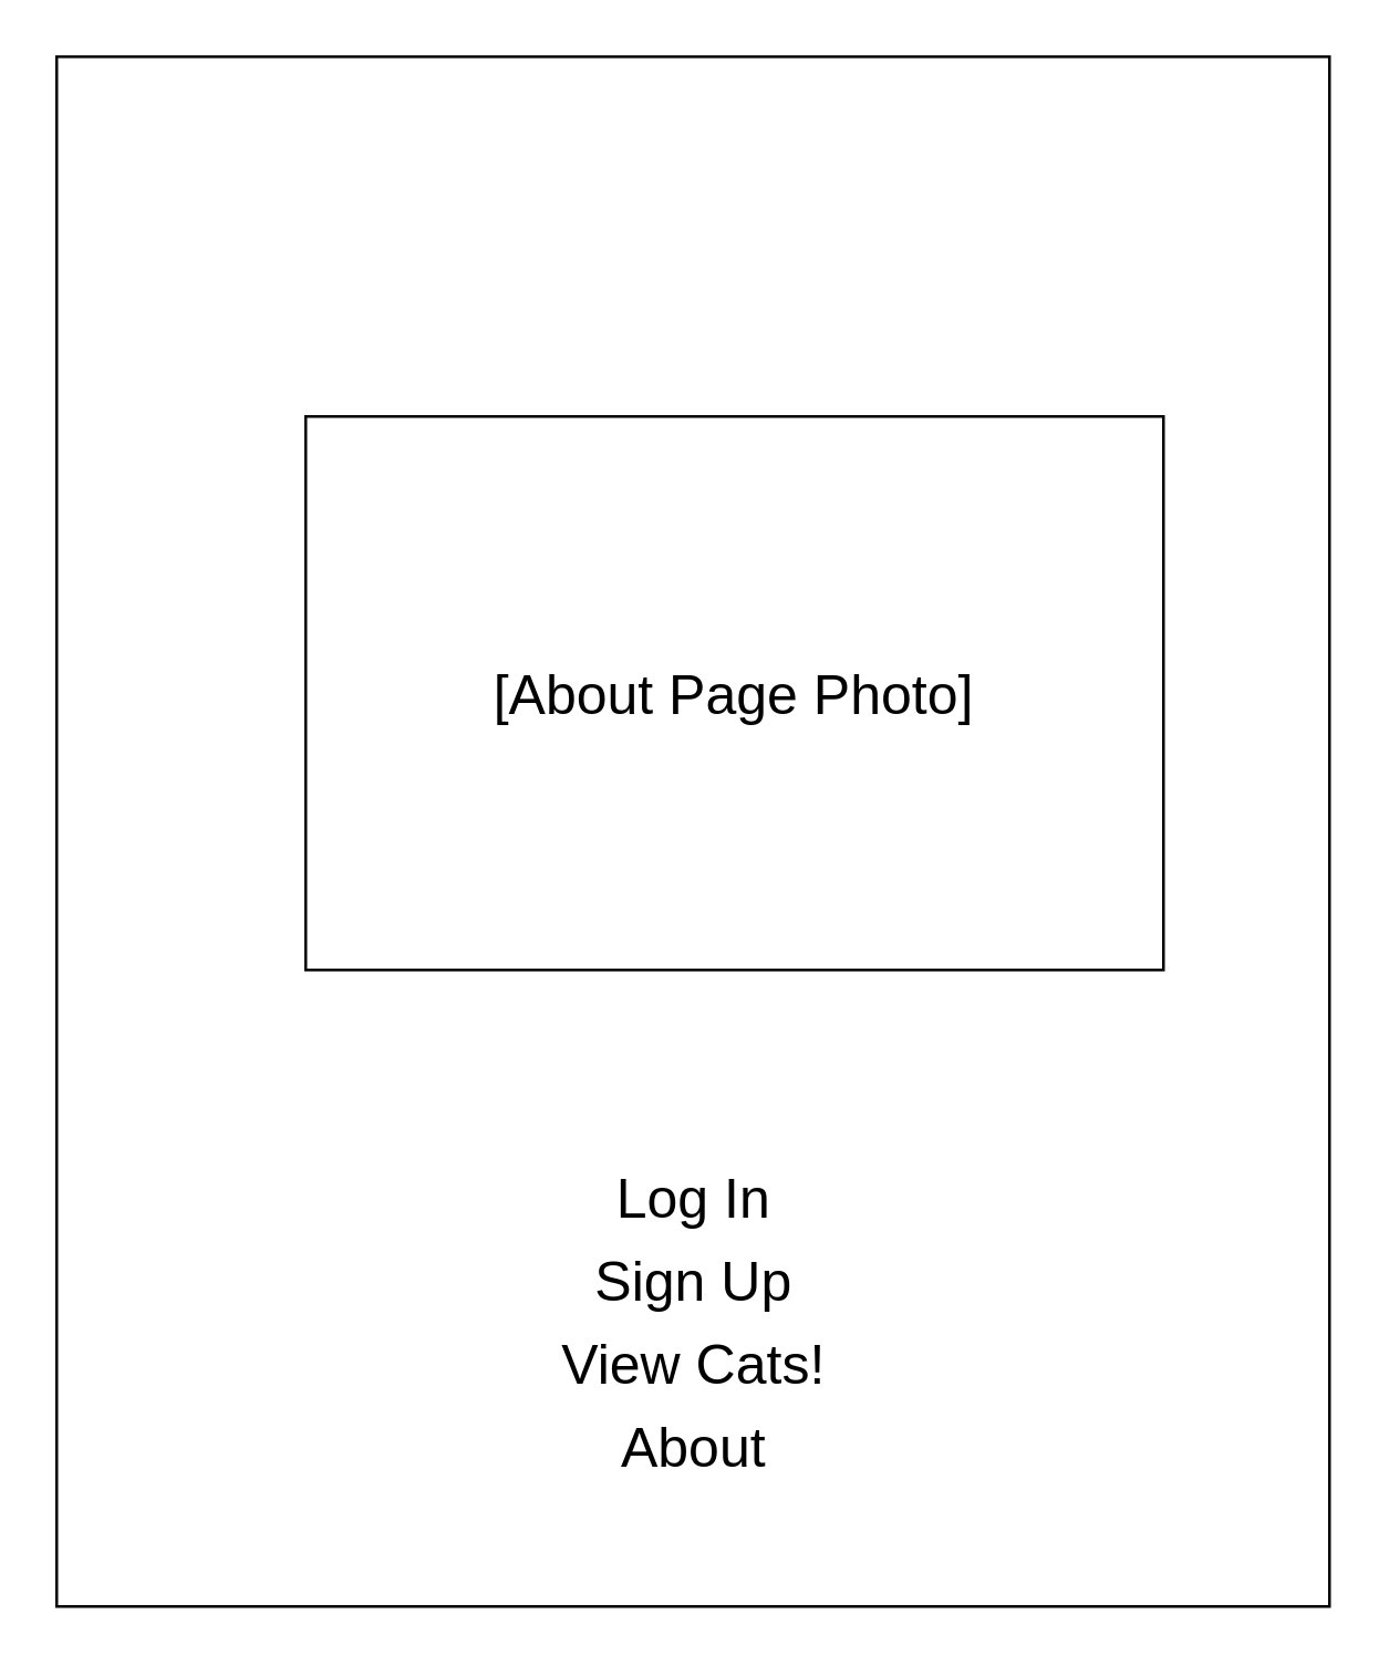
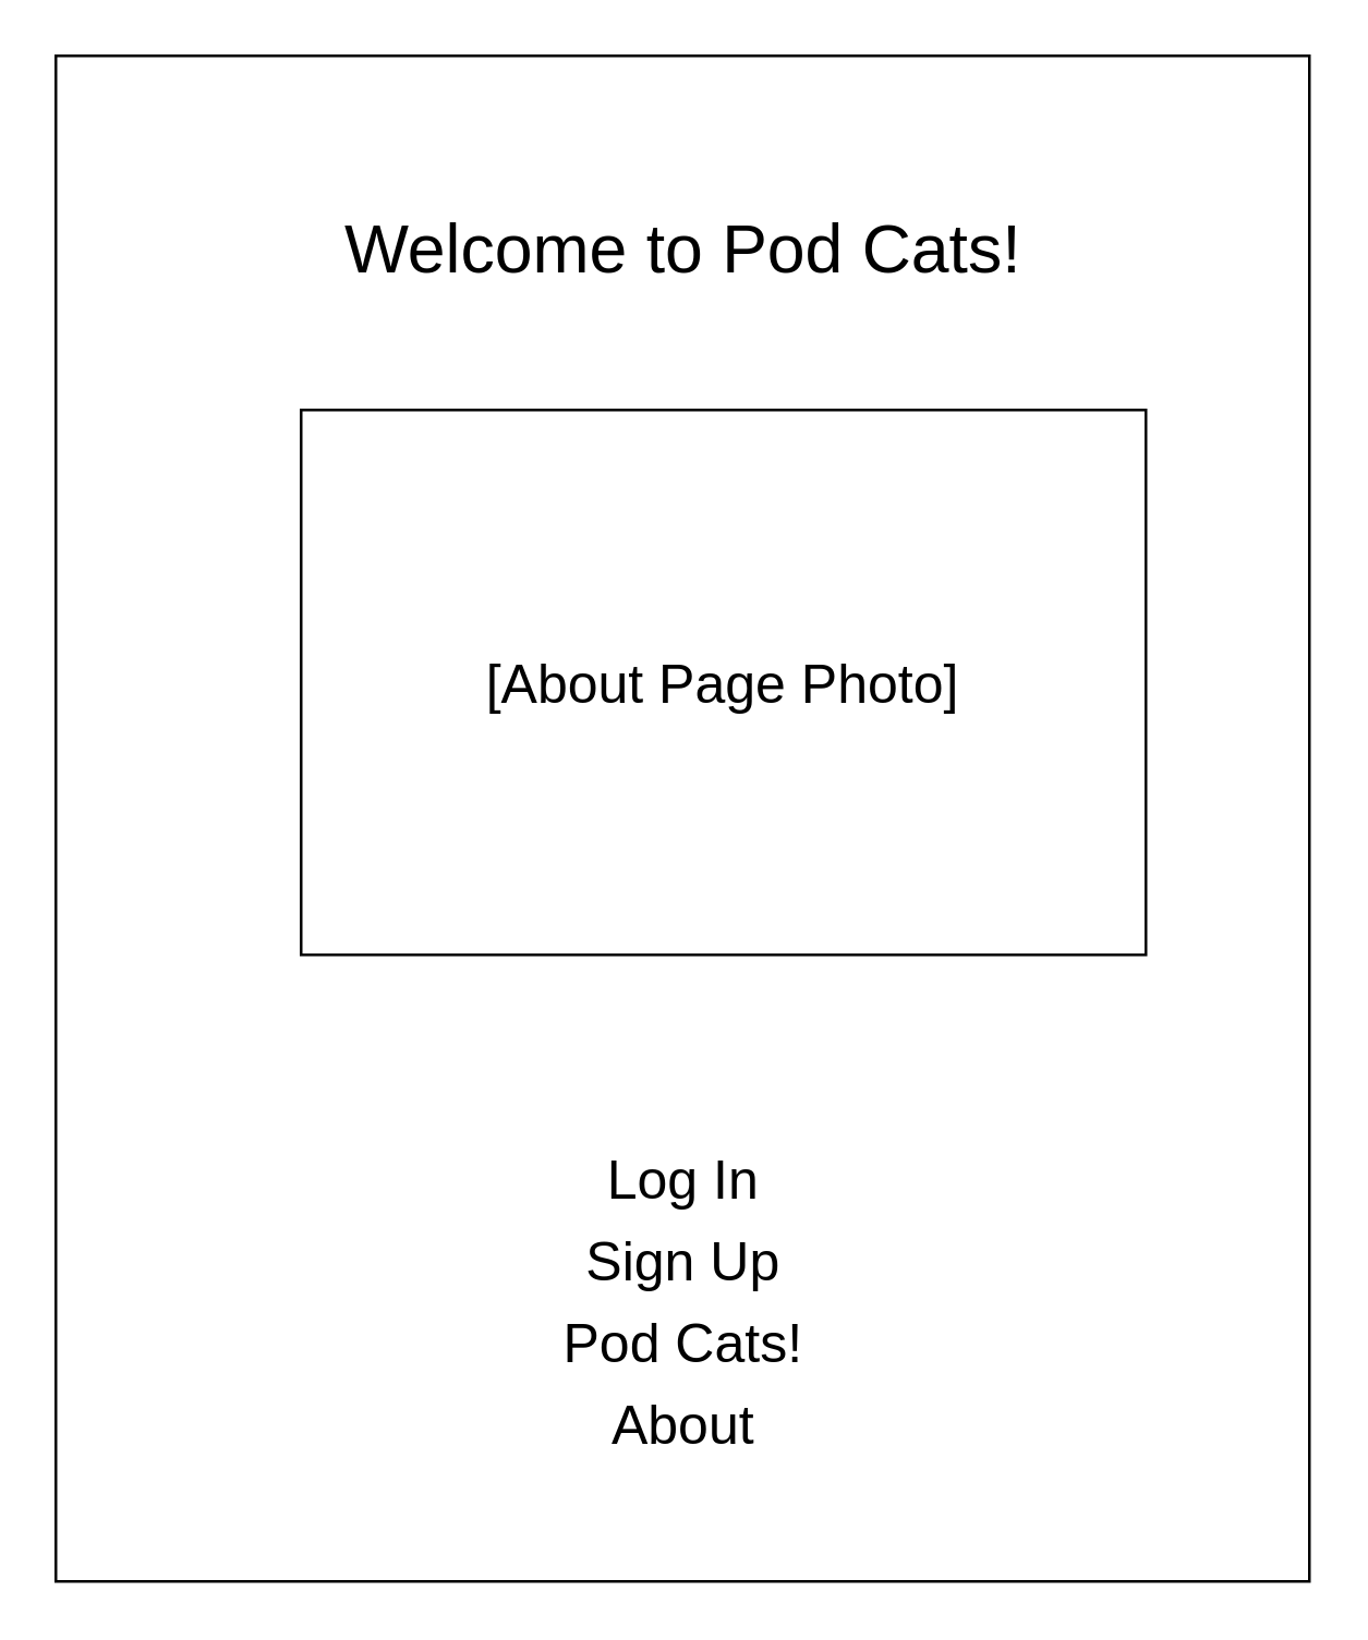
+ <mxCell id="3" value="&lt;font style=&quot;font-size: 25px&quot;&gt;Welcome to Pod Cats!&lt;/font&gt;" style="text;html=1;resizable=0;autosize=1;align=center;verticalAlign=middle;points=[];fillColor=none;strokeColor=none;rounded=0;" parent="1" vertex="1"><mxGeometry x="120" y="80" width="260" height="20" as="geometry" /></mxCell>
- <mxCell id="4" value="&lt;font style=&quot;font-size: 20px&quot;&gt;Log In&lt;br&gt;Sign Up&lt;br&gt;View Cats!&lt;br&gt;About&lt;br&gt;&lt;/font&gt;" style="text;html=1;resizable=0;autosize=1;align=center;verticalAlign=middle;points=[];fillColor=none;strokeColor=none;rounded=0;fontSize=25;" parent="1" vertex="1"><mxGeometry x="195" y="410" width="110" height="130" as="geometry" /></mxCell>
+ <mxCell id="4" value="&lt;font style=&quot;font-size: 20px&quot;&gt;Log In&lt;br&gt;Sign Up&lt;br&gt;Pod Cats!&lt;br&gt;About&lt;br&gt;&lt;/font&gt;" style="text;html=1;resizable=0;autosize=1;align=center;verticalAlign=middle;points=[];fillColor=none;strokeColor=none;rounded=0;fontSize=25;" parent="1" vertex="1"><mxGeometry x="195" y="410" width="110" height="130" as="geometry" /></mxCell>
